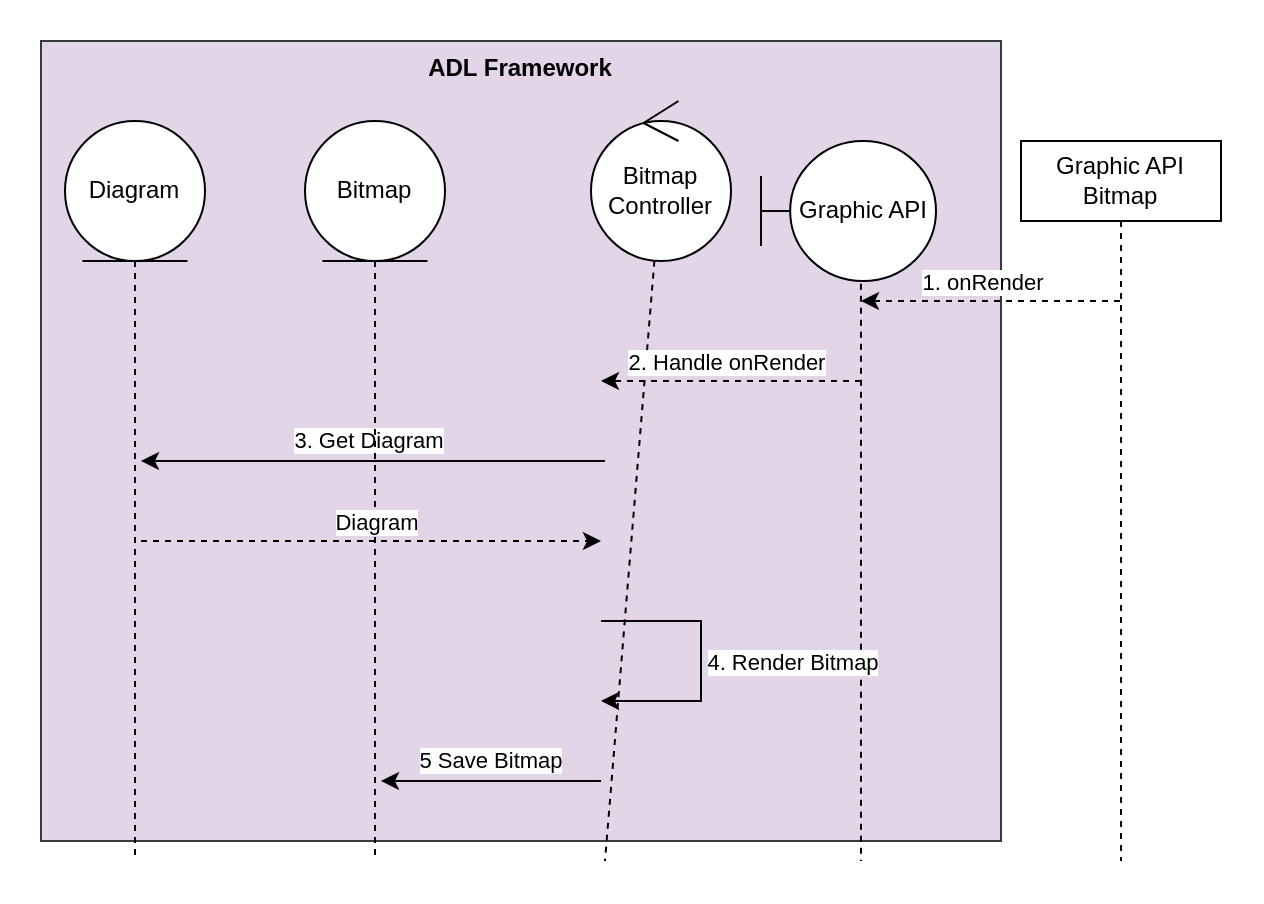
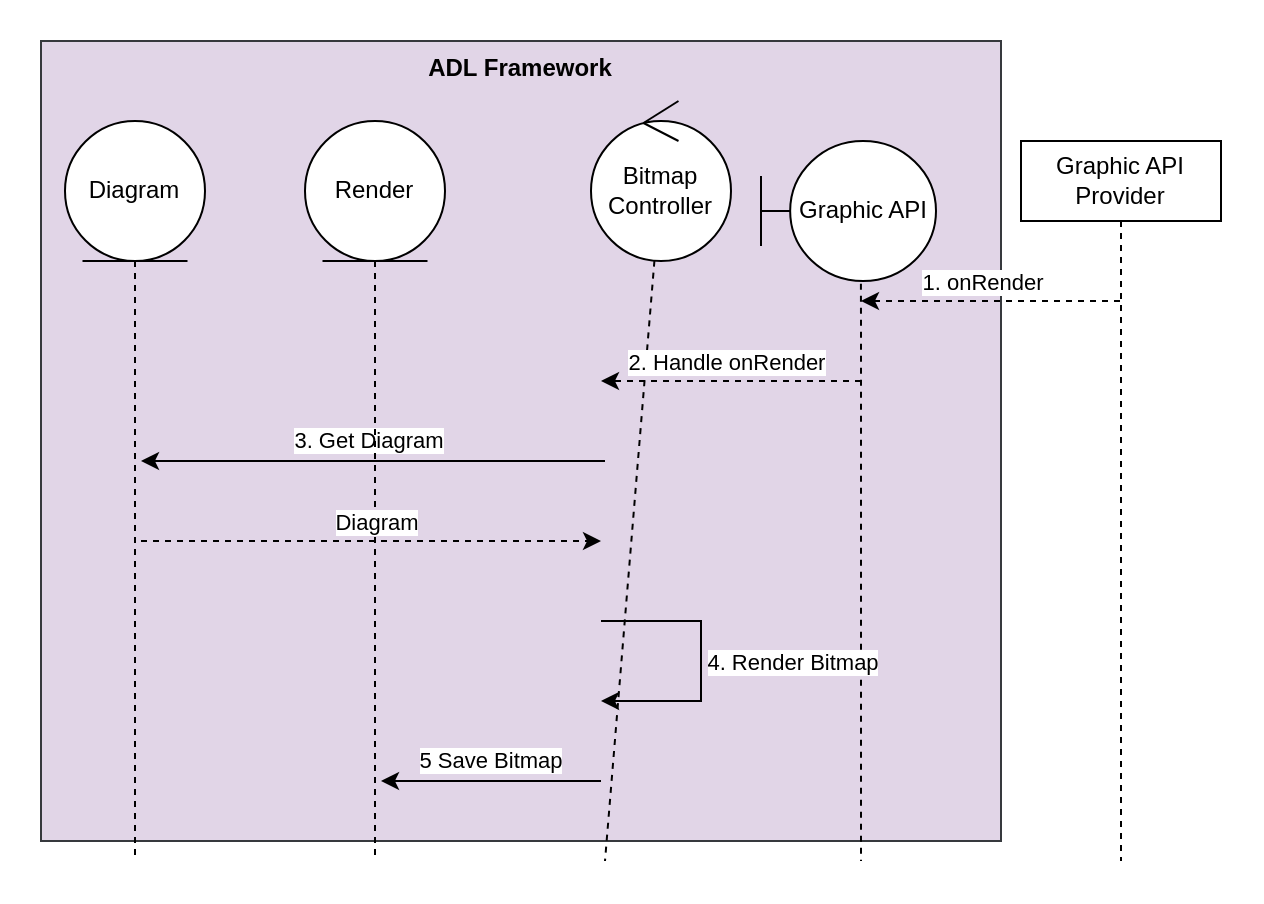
- <mxCell id="9" value="Graphic API Bitmap" style="shape=umlLifeline;perimeter=lifelinePerimeter;whiteSpace=wrap;html=1;container=1;dropTarget=0;collapsible=0;recursiveResize=0;outlineConnect=0;portConstraint=eastwest;newEdgeStyle={&quot;curved&quot;:0,&quot;rounded&quot;:0};" parent="1" vertex="1"><mxGeometry x="510" y="70" width="100" height="360" as="geometry" /></mxCell>
+ <mxCell id="9" value="Graphic API Provider" style="shape=umlLifeline;perimeter=lifelinePerimeter;whiteSpace=wrap;html=1;container=1;dropTarget=0;collapsible=0;recursiveResize=0;outlineConnect=0;portConstraint=eastwest;newEdgeStyle={&quot;curved&quot;:0,&quot;rounded&quot;:0};" parent="1" vertex="1"><mxGeometry x="510" y="70" width="100" height="360" as="geometry" /></mxCell>
- <mxCell id="17" value="Bitmap" style="ellipse;shape=umlEntity;whiteSpace=wrap;html=1;" parent="1" vertex="1"><mxGeometry x="152" y="60" width="70" height="70" as="geometry" /></mxCell>
+ <mxCell id="17" value="Render" style="ellipse;shape=umlEntity;whiteSpace=wrap;html=1;" parent="1" vertex="1"><mxGeometry x="152" y="60" width="70" height="70" as="geometry" /></mxCell>
